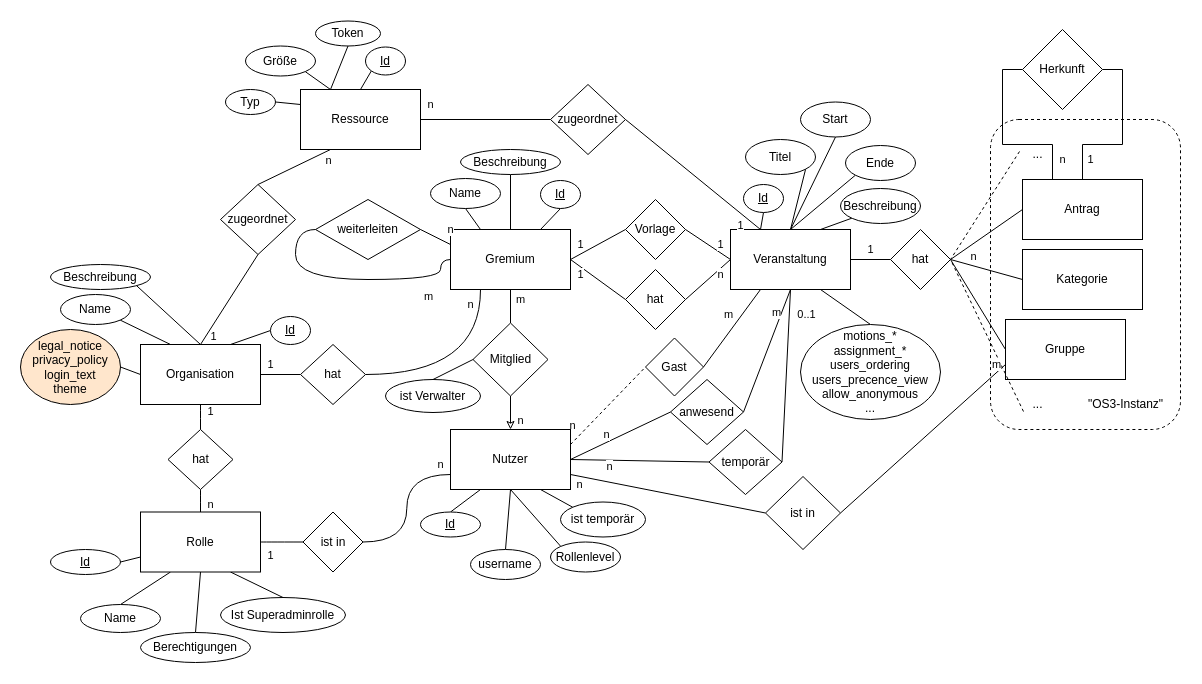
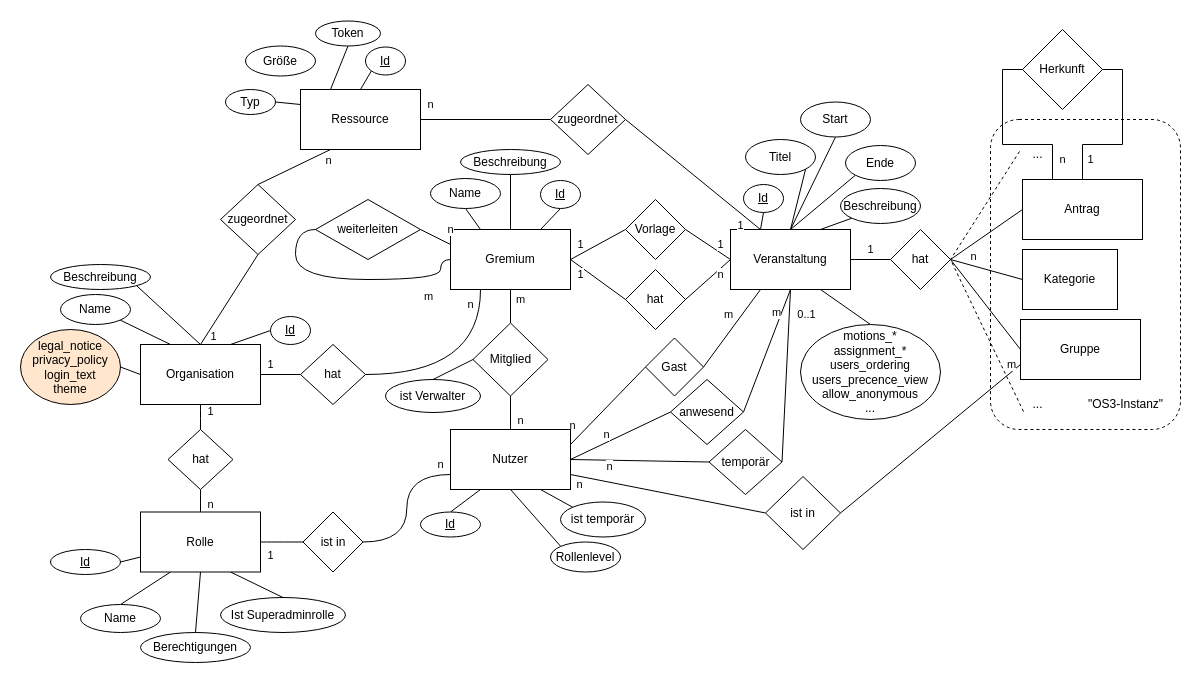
- <mxCell id="104" style="edgeStyle=none;rounded=0;orthogonalLoop=1;jettySize=auto;html=1;exitX=1;exitY=1;exitDx=0;exitDy=0;entryX=0.25;entryY=0;entryDx=0;entryDy=0;endArrow=none;endFill=0;" edge="1" parent="1" source="105" target="103"><mxGeometry relative="1" as="geometry" /></mxCell>
- <mxCell id="26" value="Kategorie" style="rounded=0;whiteSpace=wrap;html=1;" parent="1" vertex="1"><mxGeometry x="1022" y="249" width="120" height="60" as="geometry" /></mxCell>
+ <mxCell id="26" value="Kategorie" style="rounded=0;whiteSpace=wrap;html=1;" parent="1" vertex="1"><mxGeometry x="1022" y="249" width="95" height="60" as="geometry" /></mxCell>
- <mxCell id="27" value="Gruppe" style="rounded=0;whiteSpace=wrap;html=1;" parent="1" vertex="1"><mxGeometry x="1005" y="319" width="120" height="60" as="geometry" /></mxCell>
+ <mxCell id="27" value="Gruppe" style="rounded=0;whiteSpace=wrap;html=1;" parent="1" vertex="1"><mxGeometry x="1020" y="319" width="120" height="60" as="geometry" /></mxCell>
- <mxCell id="13" value="n" style="edgeStyle=none;rounded=0;orthogonalLoop=1;jettySize=auto;html=1;exitX=1;exitY=0.25;exitDx=0;exitDy=0;entryX=0;entryY=0.5;entryDx=0;entryDy=0;endArrow=none;endFill=0;dashed=1;" parent="1" source="17" target="64" edge="1"><mxGeometry x="-0.722" y="12" relative="1" as="geometry"><mxPoint as="offset" /></mxGeometry></mxCell>
+ <mxCell id="13" value="n" style="edgeStyle=none;rounded=0;orthogonalLoop=1;jettySize=auto;html=1;exitX=1;exitY=0.25;exitDx=0;exitDy=0;entryX=0;entryY=0.5;entryDx=0;entryDy=0;endArrow=none;endFill=0;" parent="1" source="17" target="64" edge="1"><mxGeometry x="-0.722" y="12" relative="1" as="geometry"><mxPoint as="offset" /></mxGeometry></mxCell>
- <mxCell id="57" value="n" style="edgeStyle=none;rounded=0;orthogonalLoop=1;jettySize=auto;html=1;entryX=0.5;entryY=0;entryDx=0;entryDy=0;endArrow=classic;endFill=0;exitX=0.5;exitY=1;exitDx=0;exitDy=0;" parent="1" source="59" target="17" edge="1"><mxGeometry x="0.403" y="10" relative="1" as="geometry"><mxPoint x="530" y="409" as="sourcePoint" /><mxPoint as="offset" /></mxGeometry></mxCell>
+ <mxCell id="57" value="n" style="edgeStyle=none;rounded=0;orthogonalLoop=1;jettySize=auto;html=1;entryX=0.5;entryY=0;entryDx=0;entryDy=0;endArrow=none;endFill=0;exitX=0.5;exitY=1;exitDx=0;exitDy=0;" parent="1" source="59" target="17" edge="1"><mxGeometry x="0.403" y="10" relative="1" as="geometry"><mxPoint x="530" y="409" as="sourcePoint" /><mxPoint as="offset" /></mxGeometry></mxCell>
- <mxCell id="11" style="edgeStyle=none;rounded=0;orthogonalLoop=1;jettySize=auto;html=1;exitX=0.5;exitY=1;exitDx=0;exitDy=0;entryX=0.5;entryY=0;entryDx=0;entryDy=0;endArrow=none;endFill=0;" parent="1" source="17" target="54" edge="1"><mxGeometry relative="1" as="geometry" /></mxCell>
- <mxCell id="54" value="username" style="ellipse;whiteSpace=wrap;html=1;" parent="1" vertex="1"><mxGeometry x="470" y="549" width="70" height="30" as="geometry" /></mxCell>
